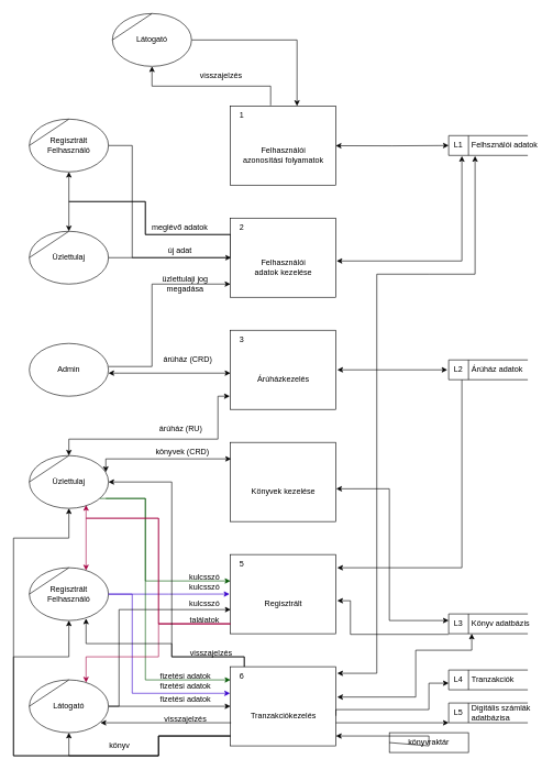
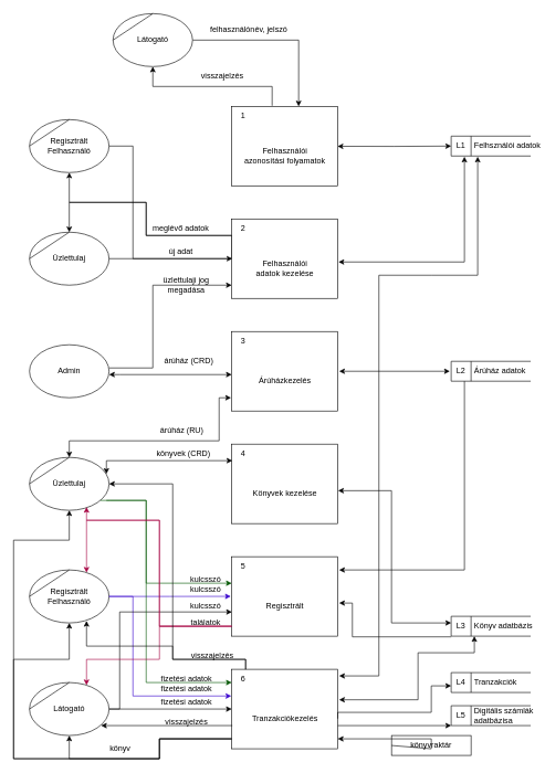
+ <mxCell id="18" value="felhasználónév, jelszó" style="text;html=1;strokeColor=none;fillColor=none;align=center;verticalAlign=middle;whiteSpace=wrap;rounded=0;" parent="1" vertex="1"><mxGeometry x="300" y="30" width="150" height="30" as="geometry" /></mxCell>
+ <mxCell id="42" value="4" style="text;html=1;strokeColor=none;fillColor=none;align=center;verticalAlign=middle;whiteSpace=wrap;rounded=0;connectable=0;allowArrows=0;editable=1;movable=0;resizable=0;rotatable=0;deletable=0;locked=0;cloneable=0;" parent="41" vertex="1"><mxGeometry width="35" height="30" as="geometry" /></mxCell>
